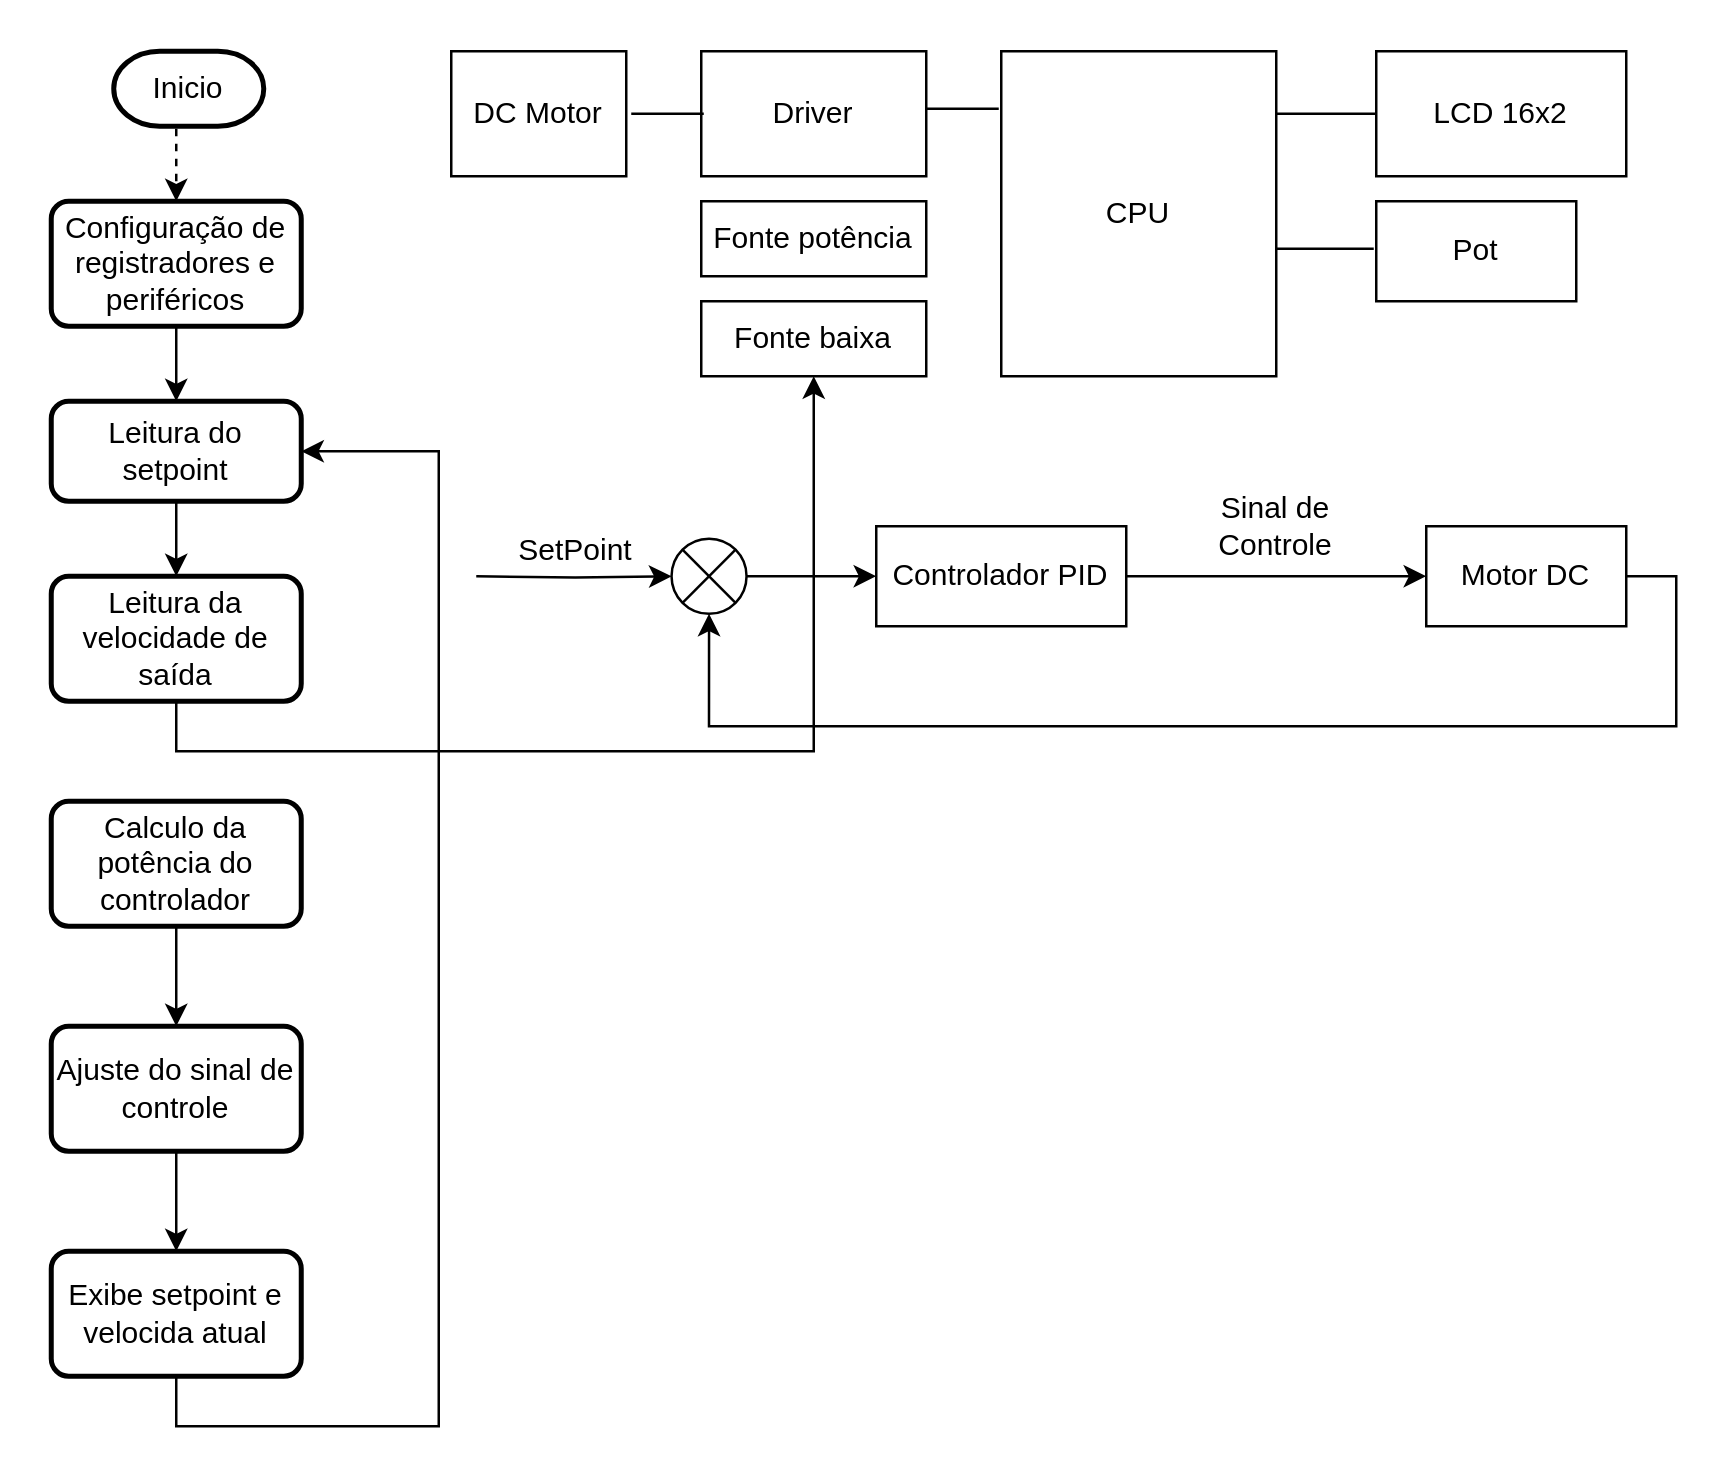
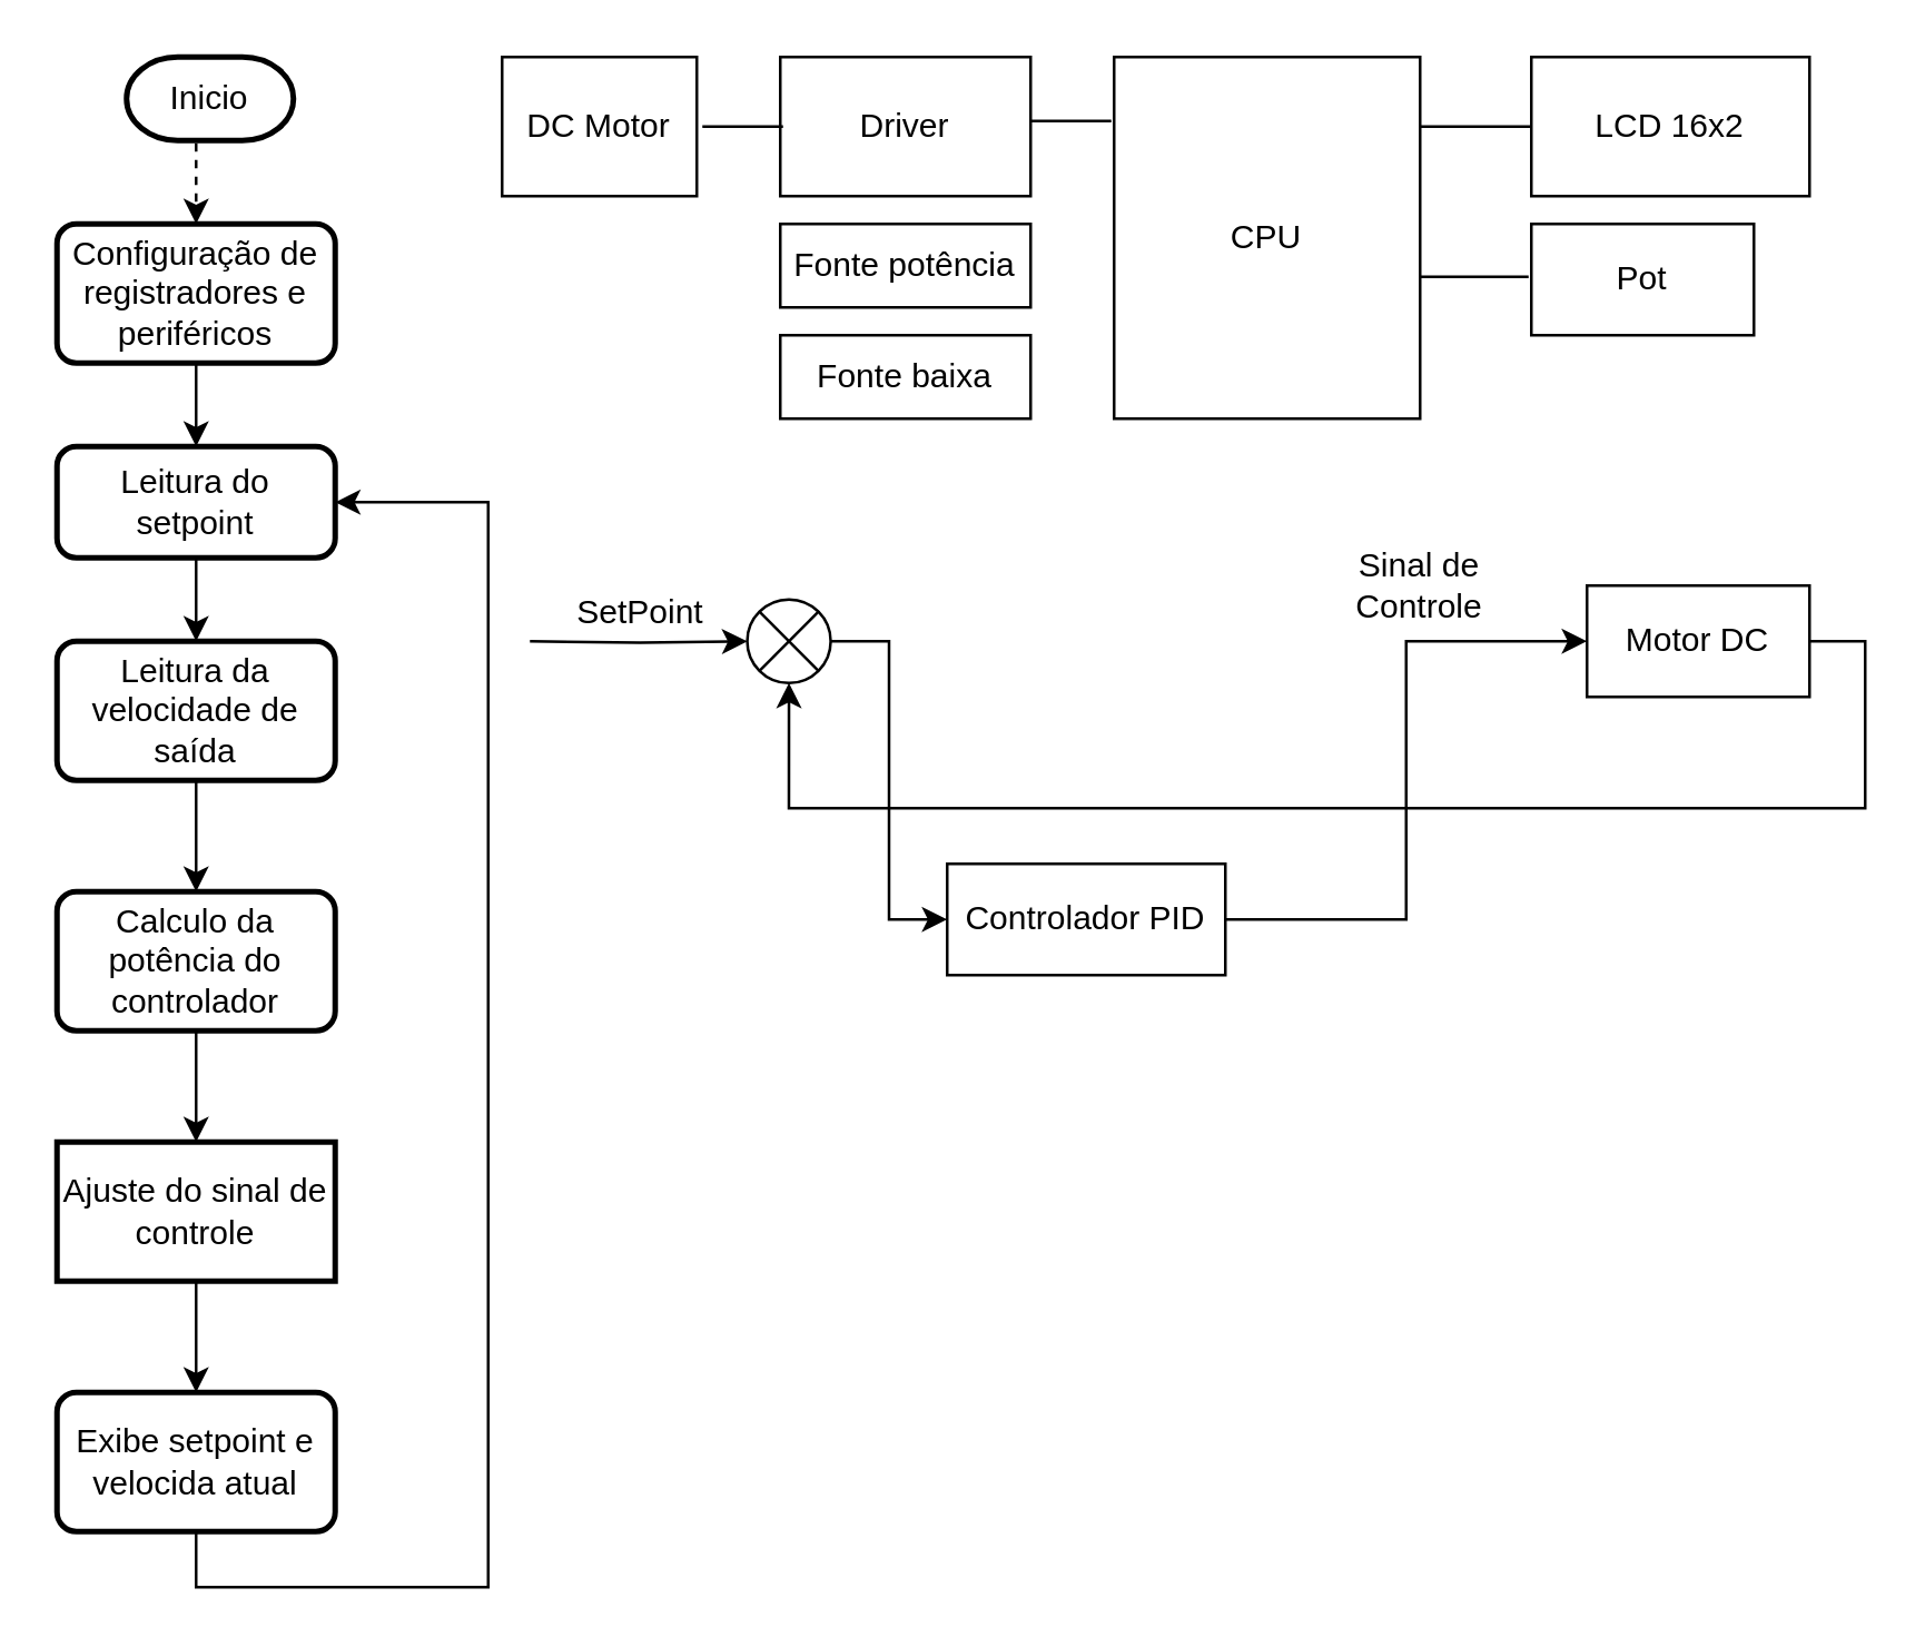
- <mxCell id="19" value="Controlador PID" style="rounded=0;whiteSpace=wrap;html=1;" vertex="1" parent="1"><mxGeometry x="350" y="210" width="100" height="40" as="geometry" /></mxCell>
+ <mxCell id="19" value="Controlador PID" style="rounded=0;whiteSpace=wrap;html=1;" vertex="1" parent="1"><mxGeometry x="340" y="310" width="100" height="40" as="geometry" /></mxCell>
- <mxCell id="8" style="edgeStyle=orthogonalEdgeStyle;rounded=0;orthogonalLoop=1;jettySize=auto;html=1;exitX=0.5;exitY=1;exitDx=0;exitDy=0;" edge="1" parent="1" source="9" target="35"><mxGeometry relative="1" as="geometry" /></mxCell>
+ <mxCell id="8" style="edgeStyle=orthogonalEdgeStyle;rounded=0;orthogonalLoop=1;jettySize=auto;html=1;exitX=0.5;exitY=1;exitDx=0;exitDy=0;entryX=0.5;entryY=0;entryDx=0;entryDy=0;" edge="1" parent="1" source="9" target="11"><mxGeometry relative="1" as="geometry" /></mxCell>
- <mxCell id="13" value="Ajuste do sinal de controle" style="rounded=1;whiteSpace=wrap;html=1;absoluteArcSize=1;arcSize=14;strokeWidth=2;" vertex="1" parent="1"><mxGeometry x="20" y="410" width="100" height="50" as="geometry" /></mxCell>
+ <mxCell id="13" value="Ajuste do sinal de controle" style="whiteSpace=wrap;html=1;absoluteArcSize=1;arcSize=14;strokeWidth=2;rounded=0;" vertex="1" parent="1"><mxGeometry x="20" y="410" width="100" height="50" as="geometry" /></mxCell>
